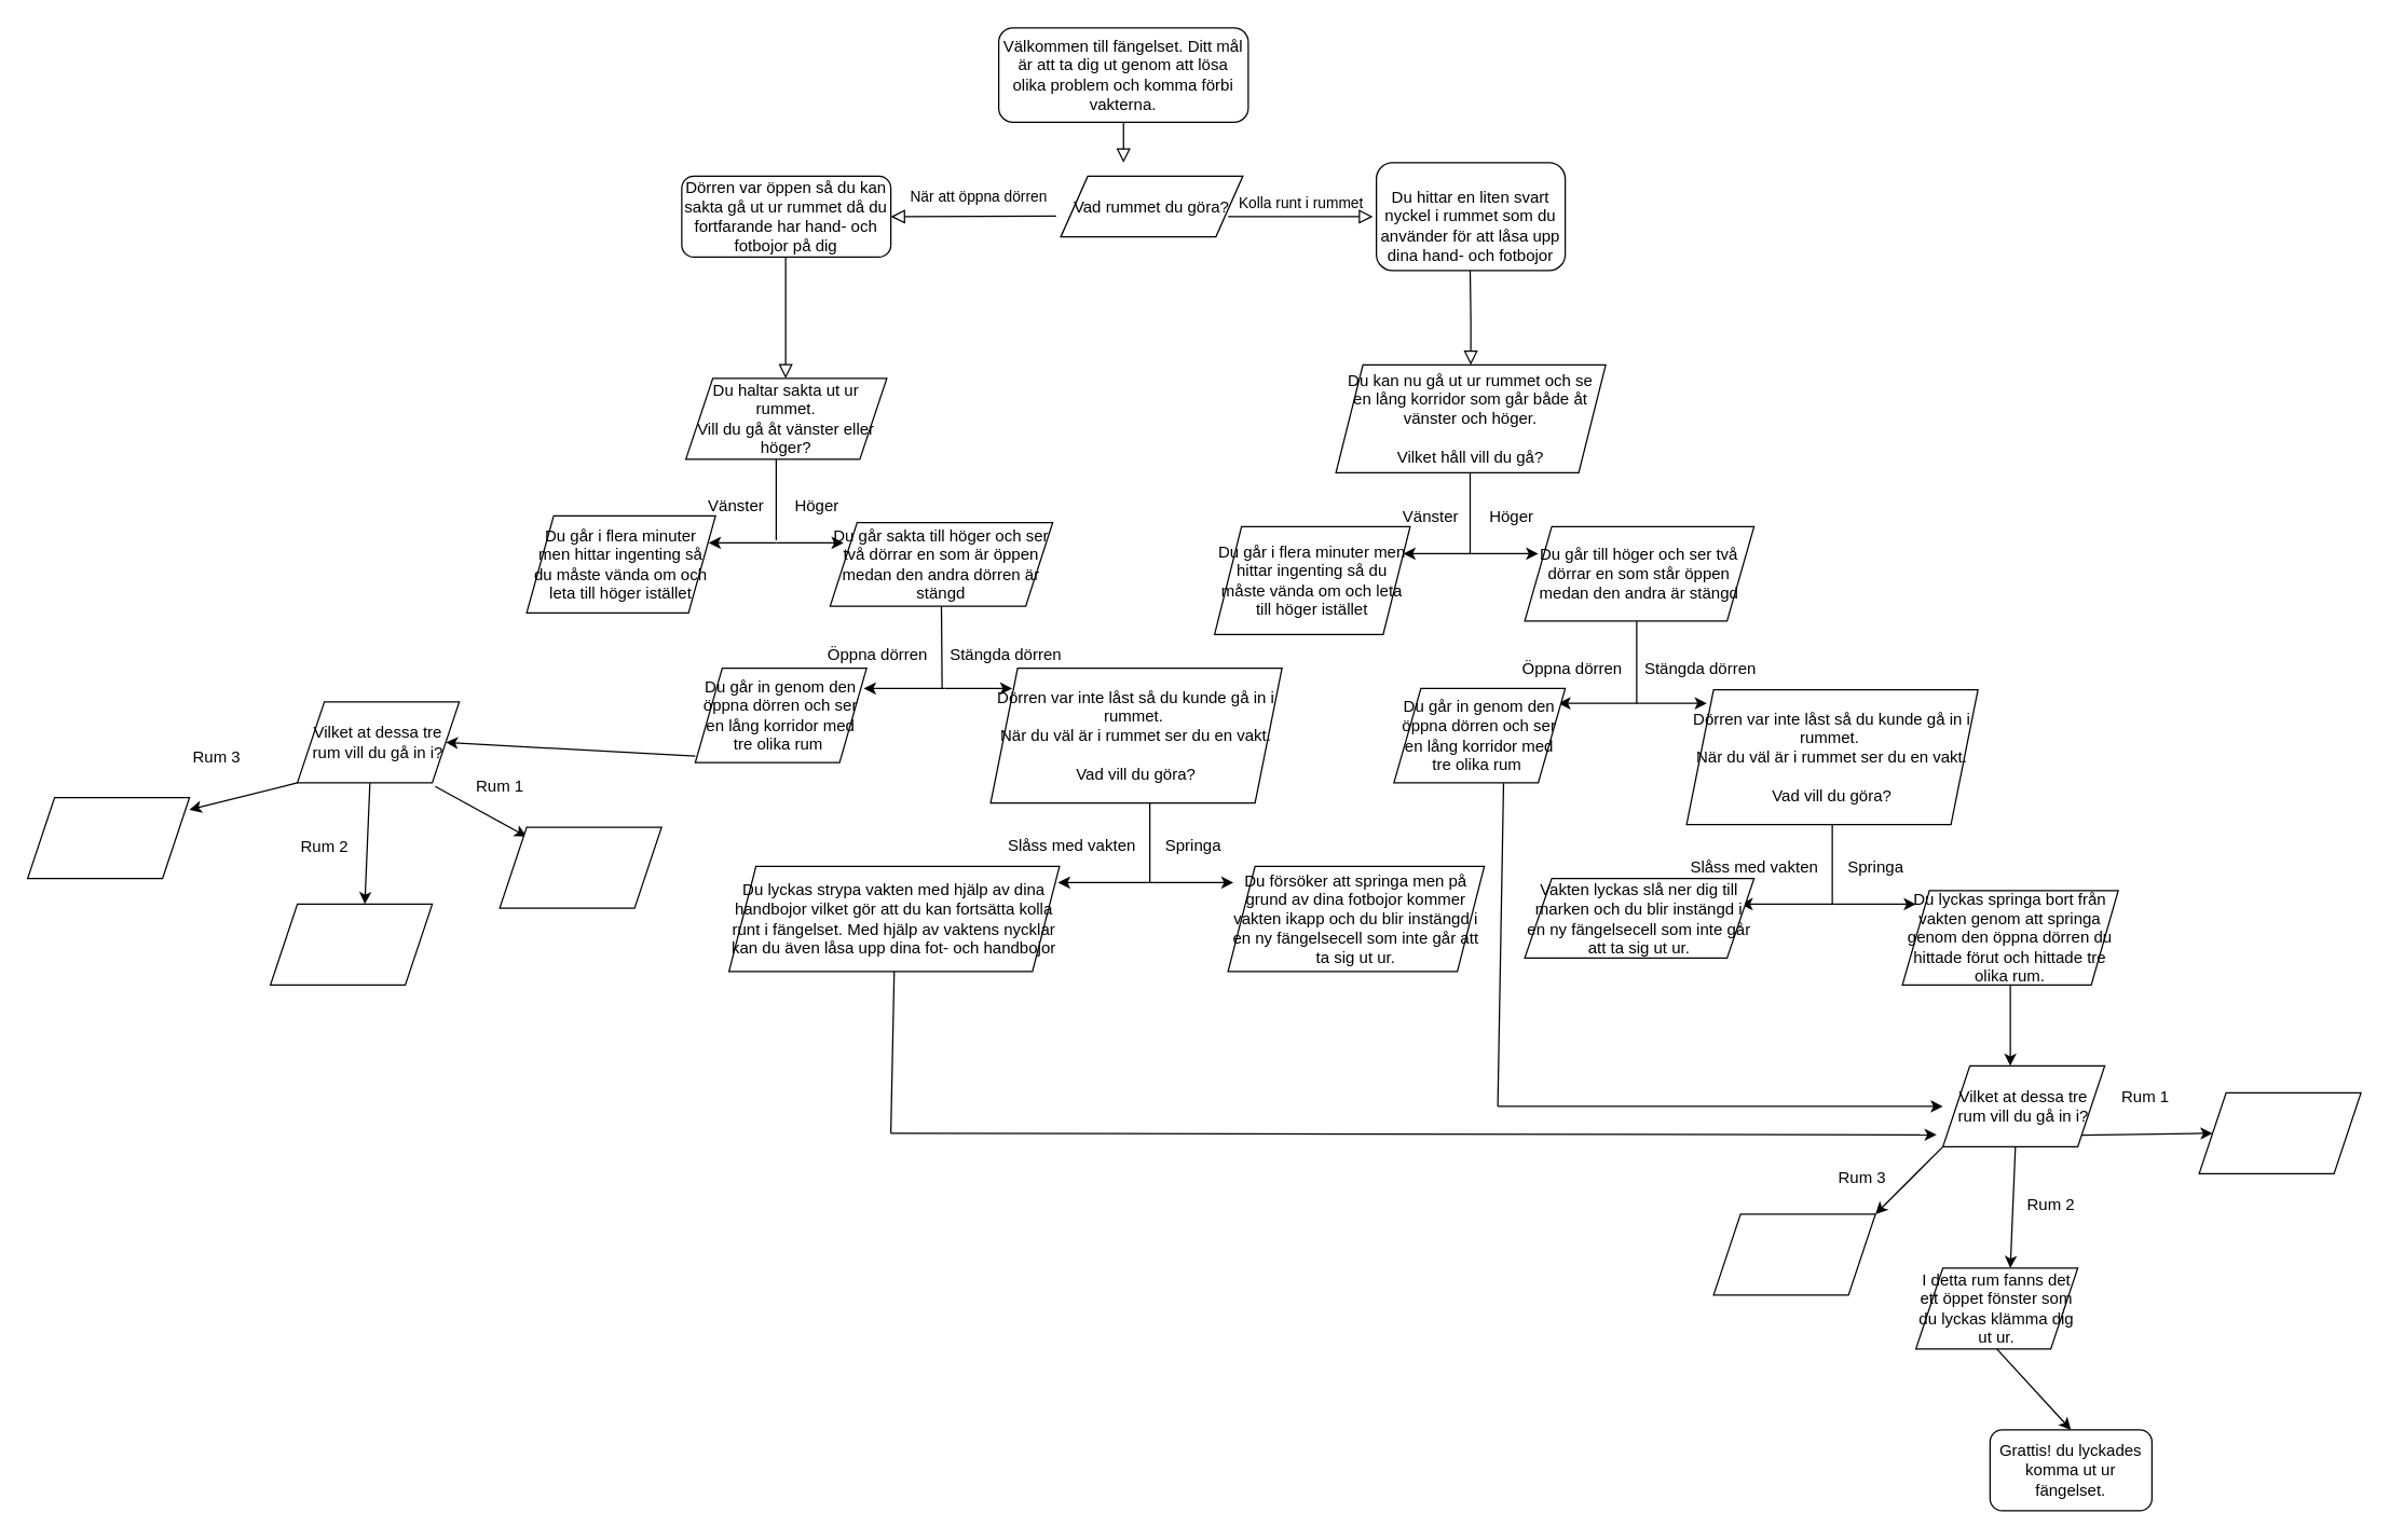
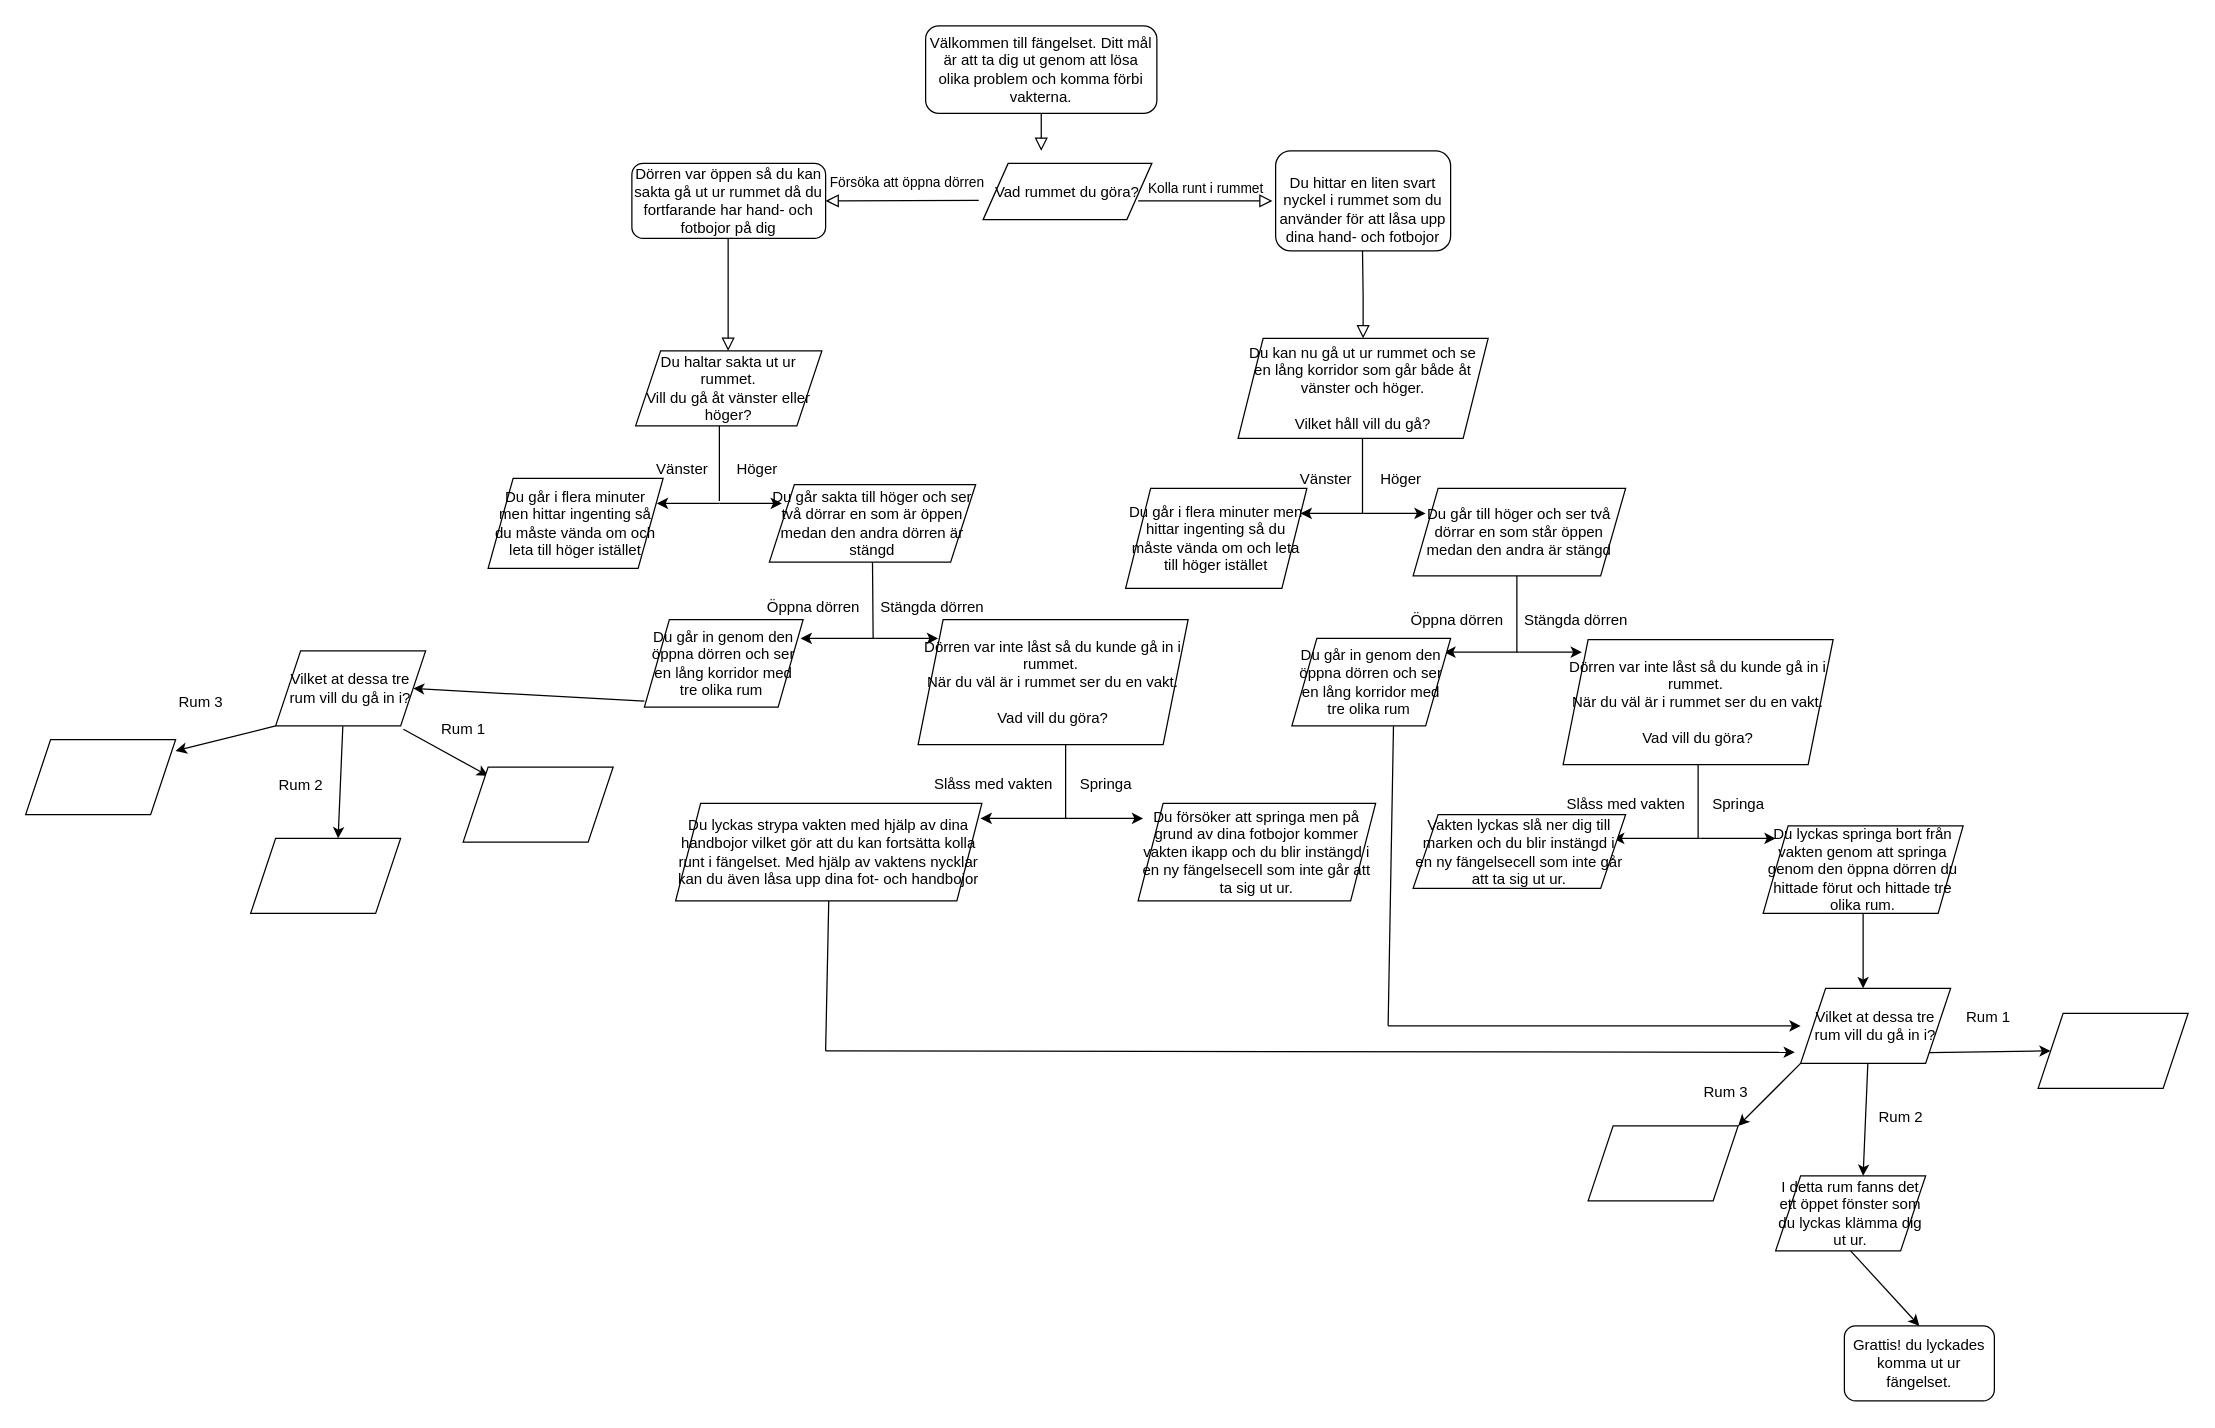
- <mxCell id="8" value="&lt;font style=&quot;font-size: 11px;&quot;&gt;När att öppna dörren&lt;/font&gt;" style="text;html=1;align=center;verticalAlign=middle;resizable=0;points=[];autosize=1;strokeColor=none;fillColor=none;" parent="1" vertex="1"><mxGeometry x="650" y="130" width="150" height="30" as="geometry" /></mxCell>
+ <mxCell id="8" value="&lt;font style=&quot;font-size: 11px;&quot;&gt;Försöka att öppna dörren&lt;/font&gt;" style="text;html=1;align=center;verticalAlign=middle;resizable=0;points=[];autosize=1;strokeColor=none;fillColor=none;" parent="1" vertex="1"><mxGeometry x="650" y="130" width="150" height="30" as="geometry" /></mxCell>
